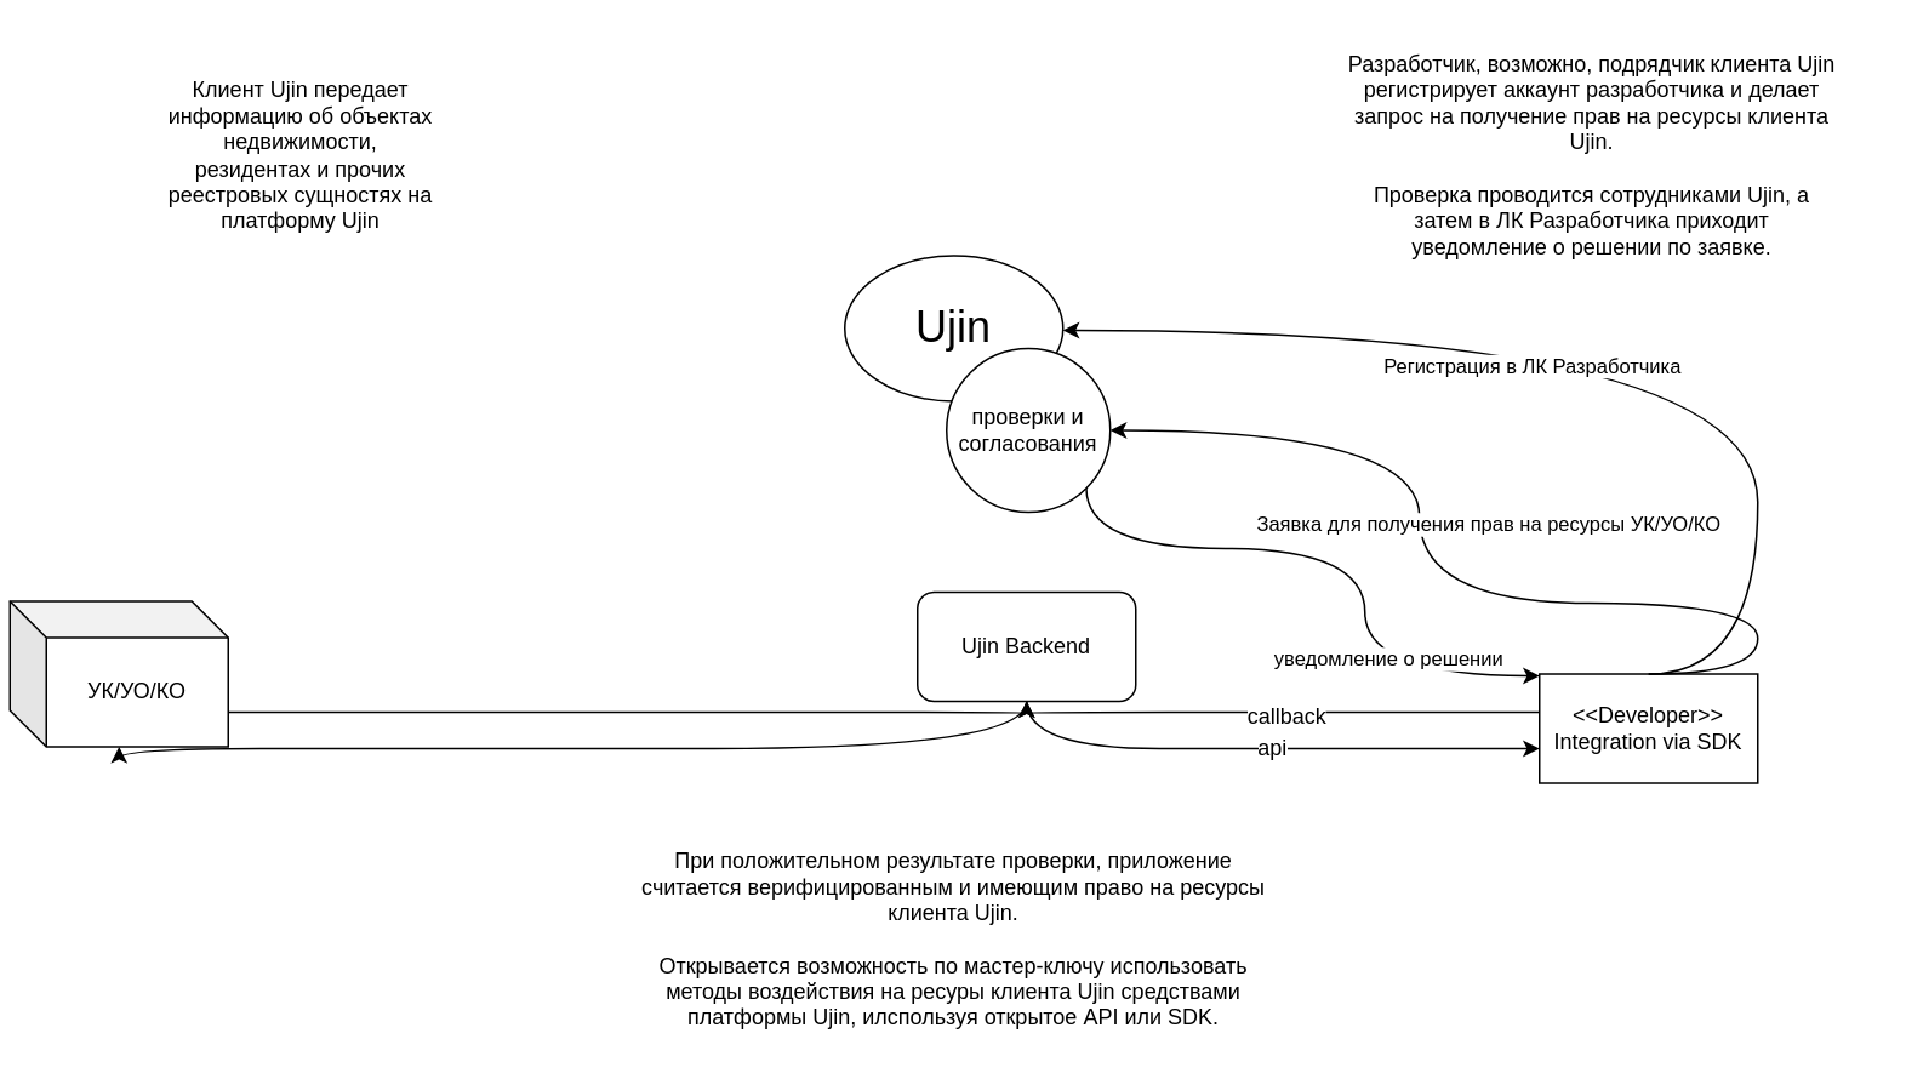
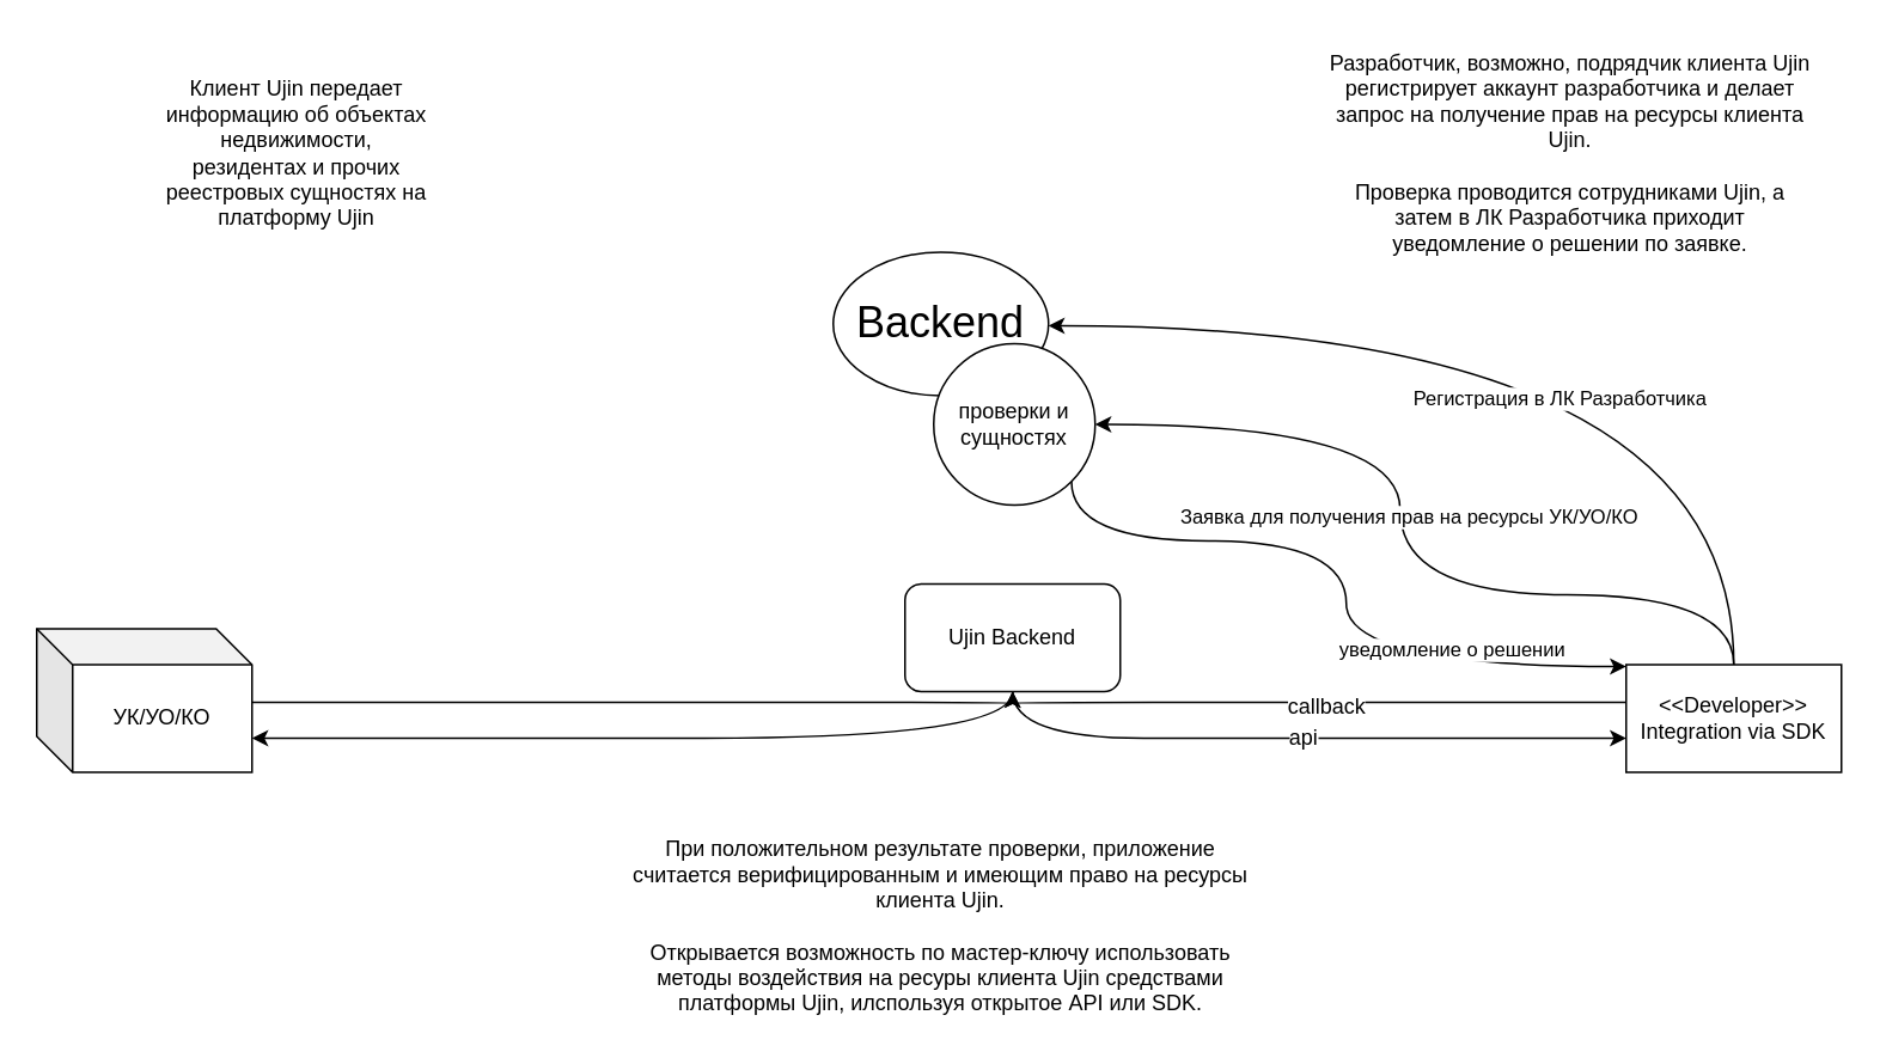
- <mxCell id="21" value="Ujin" style="ellipse;whiteSpace=wrap;html=1;fontSize=24;" vertex="1" parent="20"><mxGeometry width="120" height="80" as="geometry" /></mxCell>
+ <mxCell id="21" value="Backend" style="ellipse;whiteSpace=wrap;html=1;fontSize=24;" vertex="1" parent="20"><mxGeometry width="120" height="80" as="geometry" /></mxCell>
- <mxCell id="22" value="проверки и согласования" style="ellipse;whiteSpace=wrap;html=1;aspect=fixed;" vertex="1" parent="20"><mxGeometry x="56" y="51" width="90" height="90" as="geometry" /></mxCell>
+ <mxCell id="22" value="проверки и сущностях" style="ellipse;whiteSpace=wrap;html=1;aspect=fixed;" vertex="1" parent="20"><mxGeometry x="56" y="51" width="90" height="90" as="geometry" /></mxCell>
- <mxCell id="3" value="УК/УО/КО" style="shape=cube;whiteSpace=wrap;html=1;boundedLbl=1;backgroundOutline=1;darkOpacity=0.05;darkOpacity2=0.1;" vertex="1" parent="1"><mxGeometry x="5" y="330" width="120" height="80" as="geometry" /></mxCell>
+ <mxCell id="3" value="УК/УО/КО" style="shape=cube;whiteSpace=wrap;html=1;boundedLbl=1;backgroundOutline=1;darkOpacity=0.05;darkOpacity2=0.1;" vertex="1" parent="1"><mxGeometry x="20" y="350" width="120" height="80" as="geometry" /></mxCell>
- <mxCell id="11" value="&amp;lt;&amp;lt;Developer&amp;gt;&amp;gt;&lt;br&gt;Integration via SDK" style="rounded=0;whiteSpace=wrap;html=1;" vertex="1" parent="1"><mxGeometry x="846" y="370" width="120" height="60" as="geometry" /></mxCell>
+ <mxCell id="11" value="&amp;lt;&amp;lt;Developer&amp;gt;&amp;gt;&lt;br&gt;Integration via SDK" style="rounded=0;whiteSpace=wrap;html=1;" vertex="1" parent="1"><mxGeometry x="906" y="370" width="120" height="60" as="geometry" /></mxCell>
